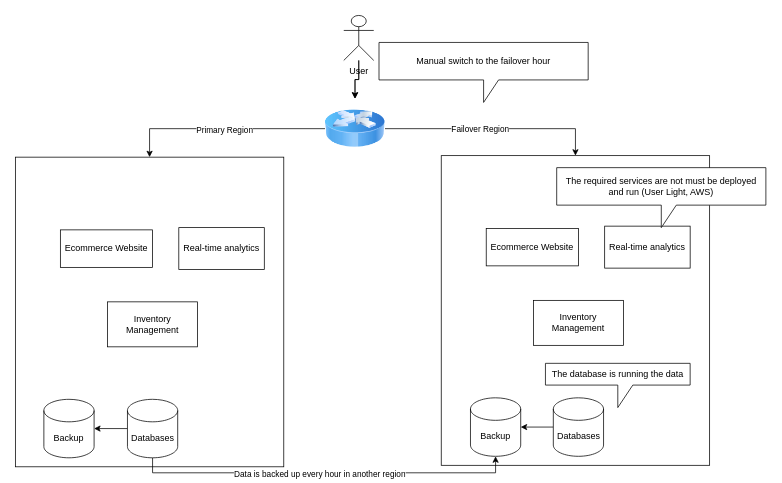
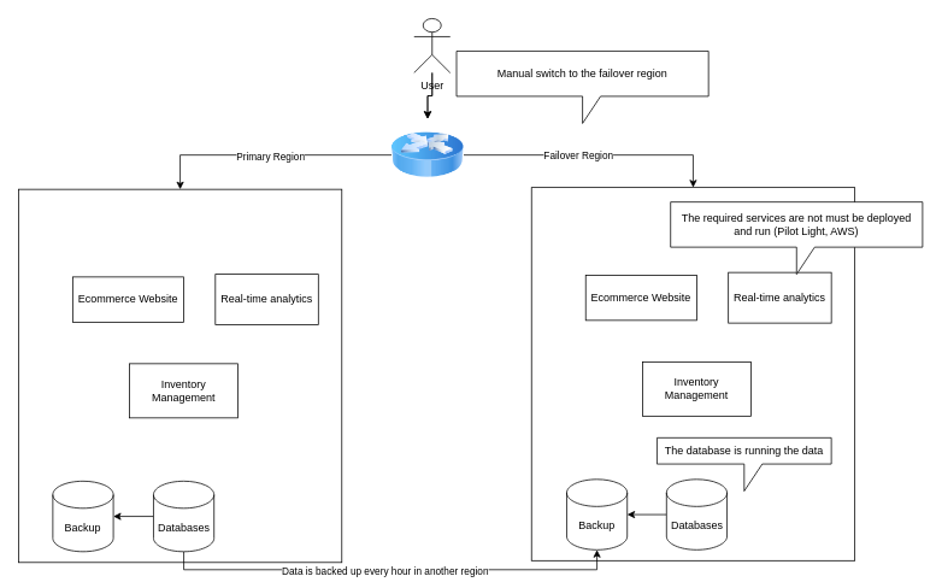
- <mxCell id="24" value="Manual switch to the failover hour" style="shape=callout;whiteSpace=wrap;html=1;perimeter=calloutPerimeter;" vertex="1" parent="1"><mxGeometry x="505" y="56" width="279" height="80" as="geometry" /></mxCell>
+ <mxCell id="24" value="Manual switch to the failover region" style="shape=callout;whiteSpace=wrap;html=1;perimeter=calloutPerimeter;" vertex="1" parent="1"><mxGeometry x="505" y="56" width="279" height="80" as="geometry" /></mxCell>
- <mxCell id="27" value="The required services are not must be deployed and run (User Light, AWS)" style="shape=callout;whiteSpace=wrap;html=1;perimeter=calloutPerimeter;" vertex="1" parent="1"><mxGeometry x="742" y="223" width="279" height="80" as="geometry" /></mxCell>
+ <mxCell id="27" value="The required services are not must be deployed and run (Pilot Light, AWS)" style="shape=callout;whiteSpace=wrap;html=1;perimeter=calloutPerimeter;" vertex="1" parent="1"><mxGeometry x="742" y="223" width="279" height="80" as="geometry" /></mxCell>
